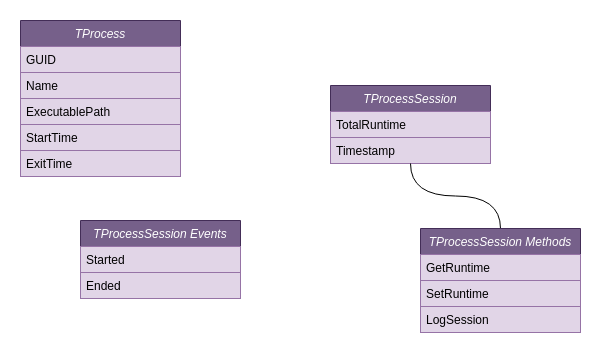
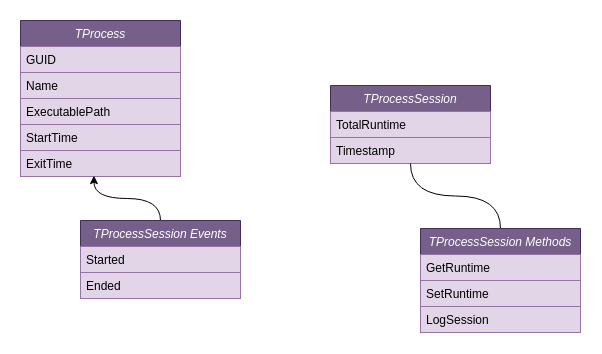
+ <mxCell id="11" style="edgeStyle=orthogonalEdgeStyle;curved=1;rounded=0;orthogonalLoop=1;jettySize=auto;html=1;entryX=0.459;entryY=0.967;entryDx=0;entryDy=0;entryPerimeter=0;" edge="1" parent="1" source="12" target="7"><mxGeometry relative="1" as="geometry" /></mxCell>
